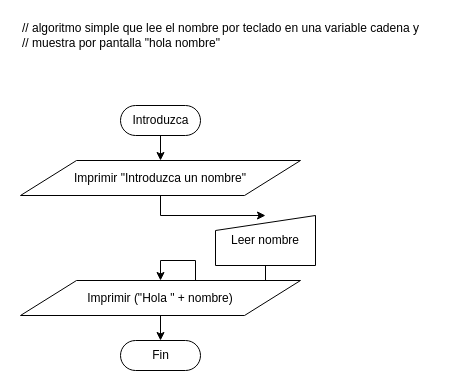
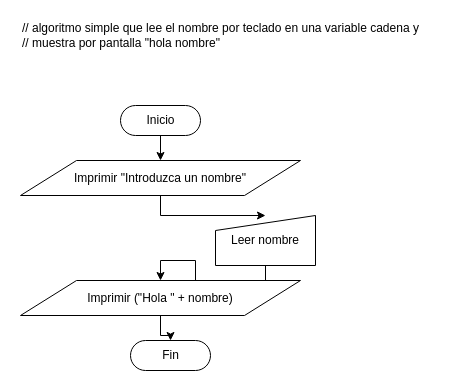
- <mxCell id="4" value="Introduzca" style="html=1;dashed=0;whitespace=wrap;shape=mxgraph.dfd.start" parent="1" vertex="1"><mxGeometry x="120" y="105" width="80" height="30" as="geometry" /></mxCell>
+ <mxCell id="4" value="Inicio" style="html=1;dashed=0;whitespace=wrap;shape=mxgraph.dfd.start" parent="1" vertex="1"><mxGeometry x="120" y="105" width="80" height="30" as="geometry" /></mxCell>
- <mxCell id="11" value="Fin" style="html=1;dashed=0;whitespace=wrap;shape=mxgraph.dfd.start" parent="1" vertex="1"><mxGeometry x="120" y="340" width="80" height="30" as="geometry" /></mxCell>
+ <mxCell id="11" value="Fin" style="html=1;dashed=0;whitespace=wrap;shape=mxgraph.dfd.start" parent="1" vertex="1"><mxGeometry x="130" y="340" width="80" height="30" as="geometry" /></mxCell>
